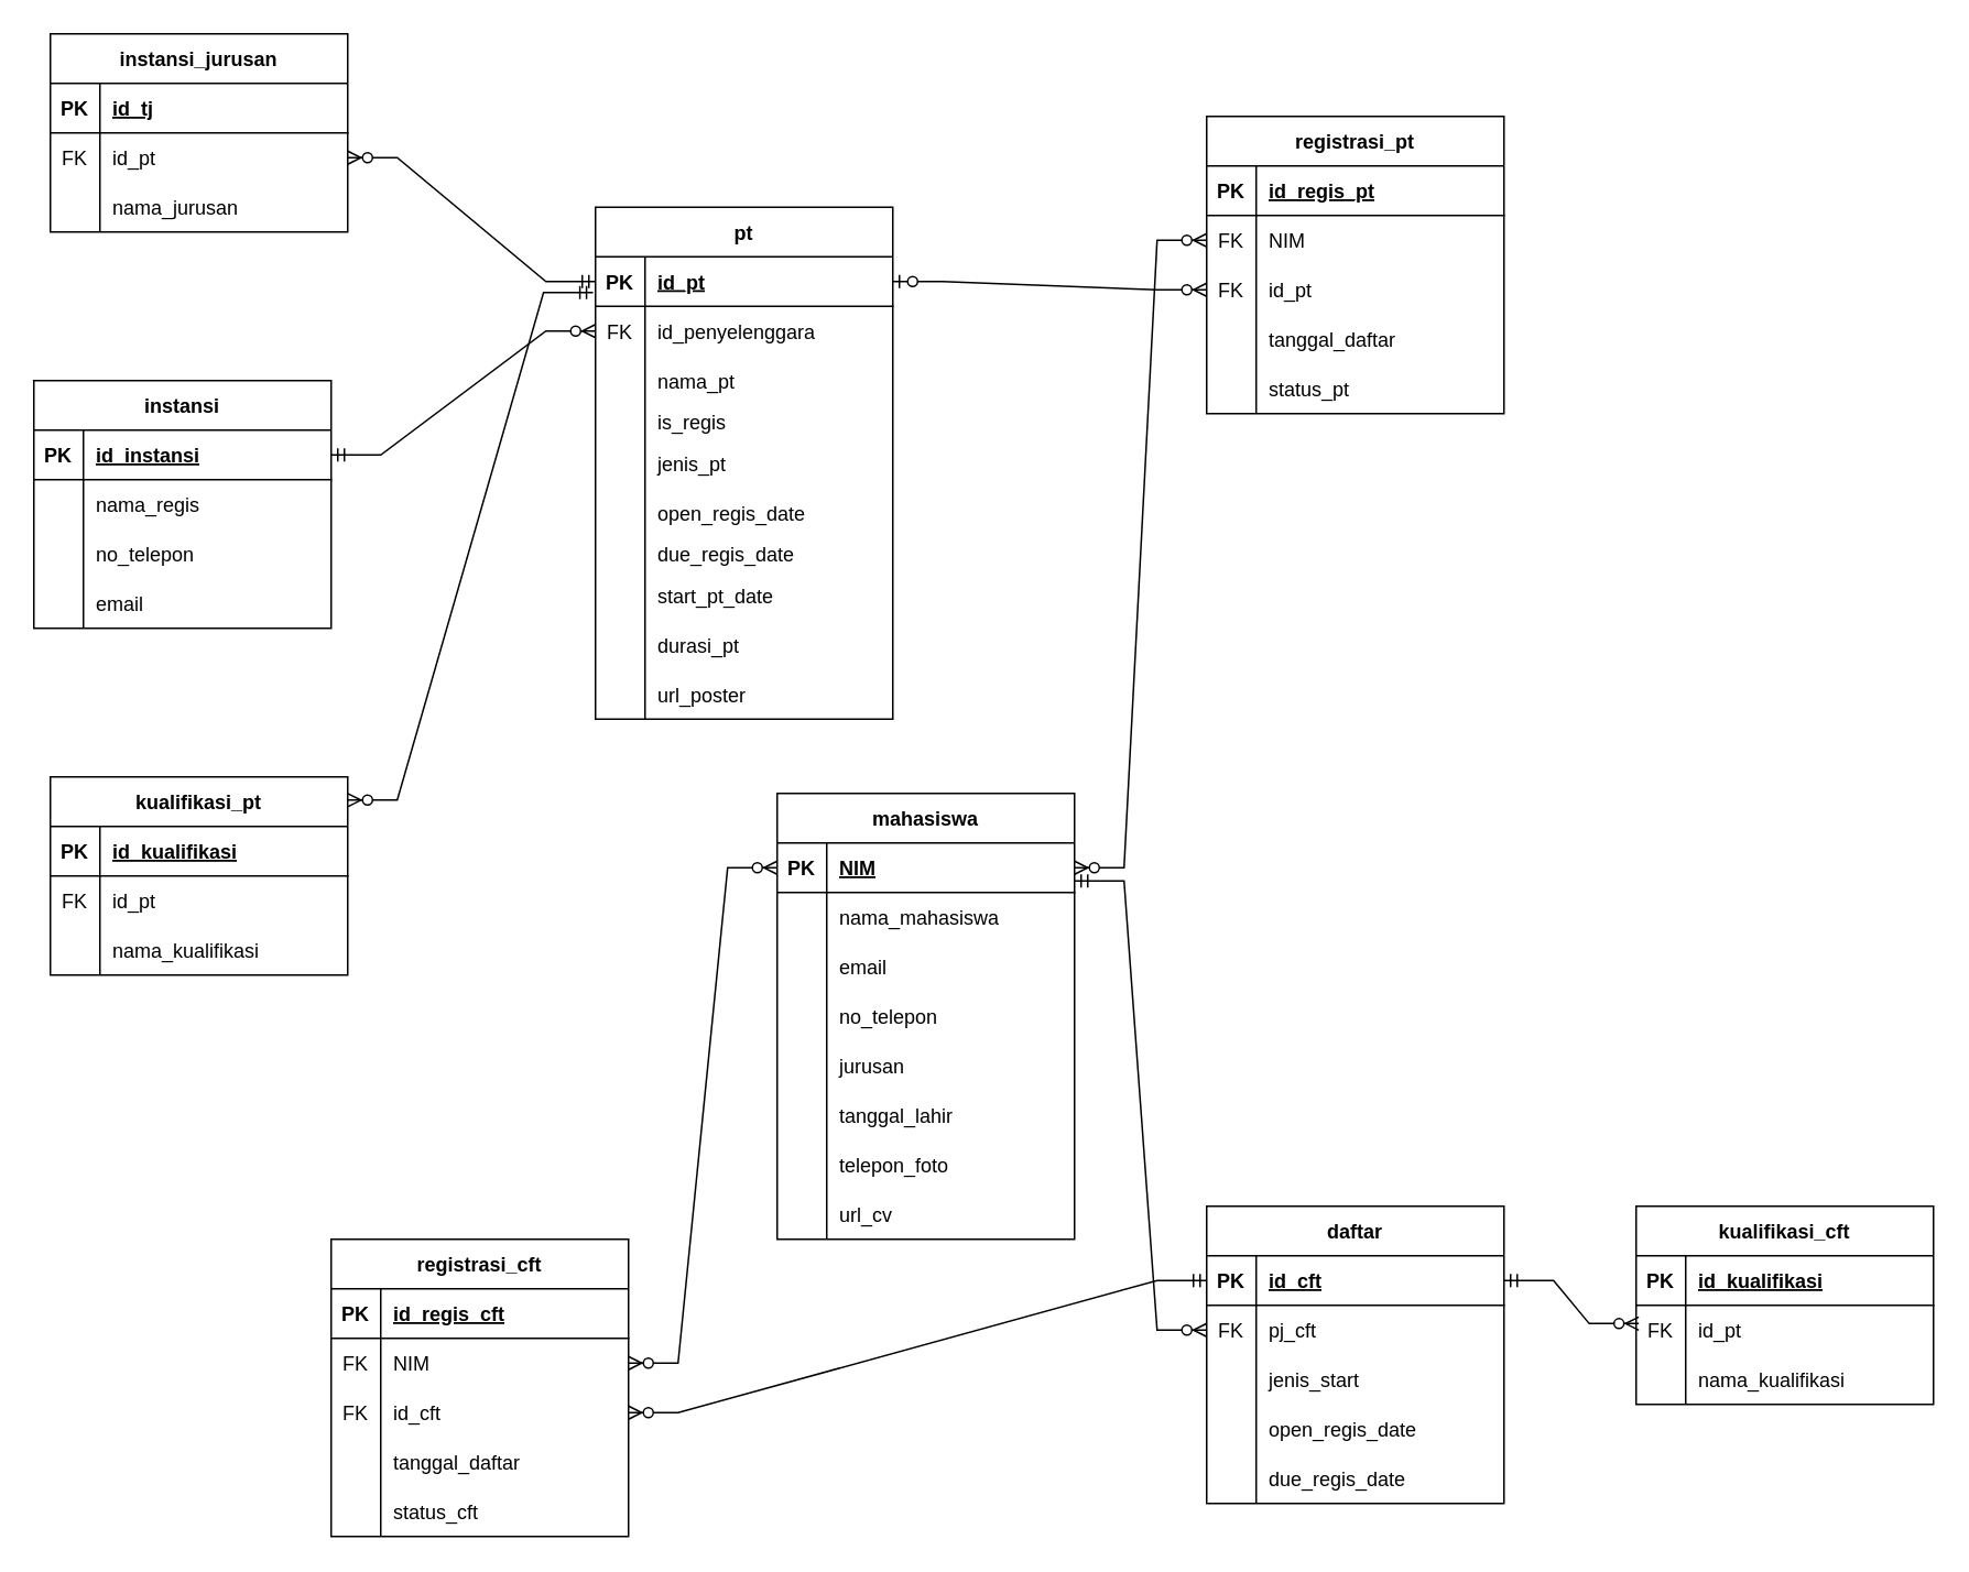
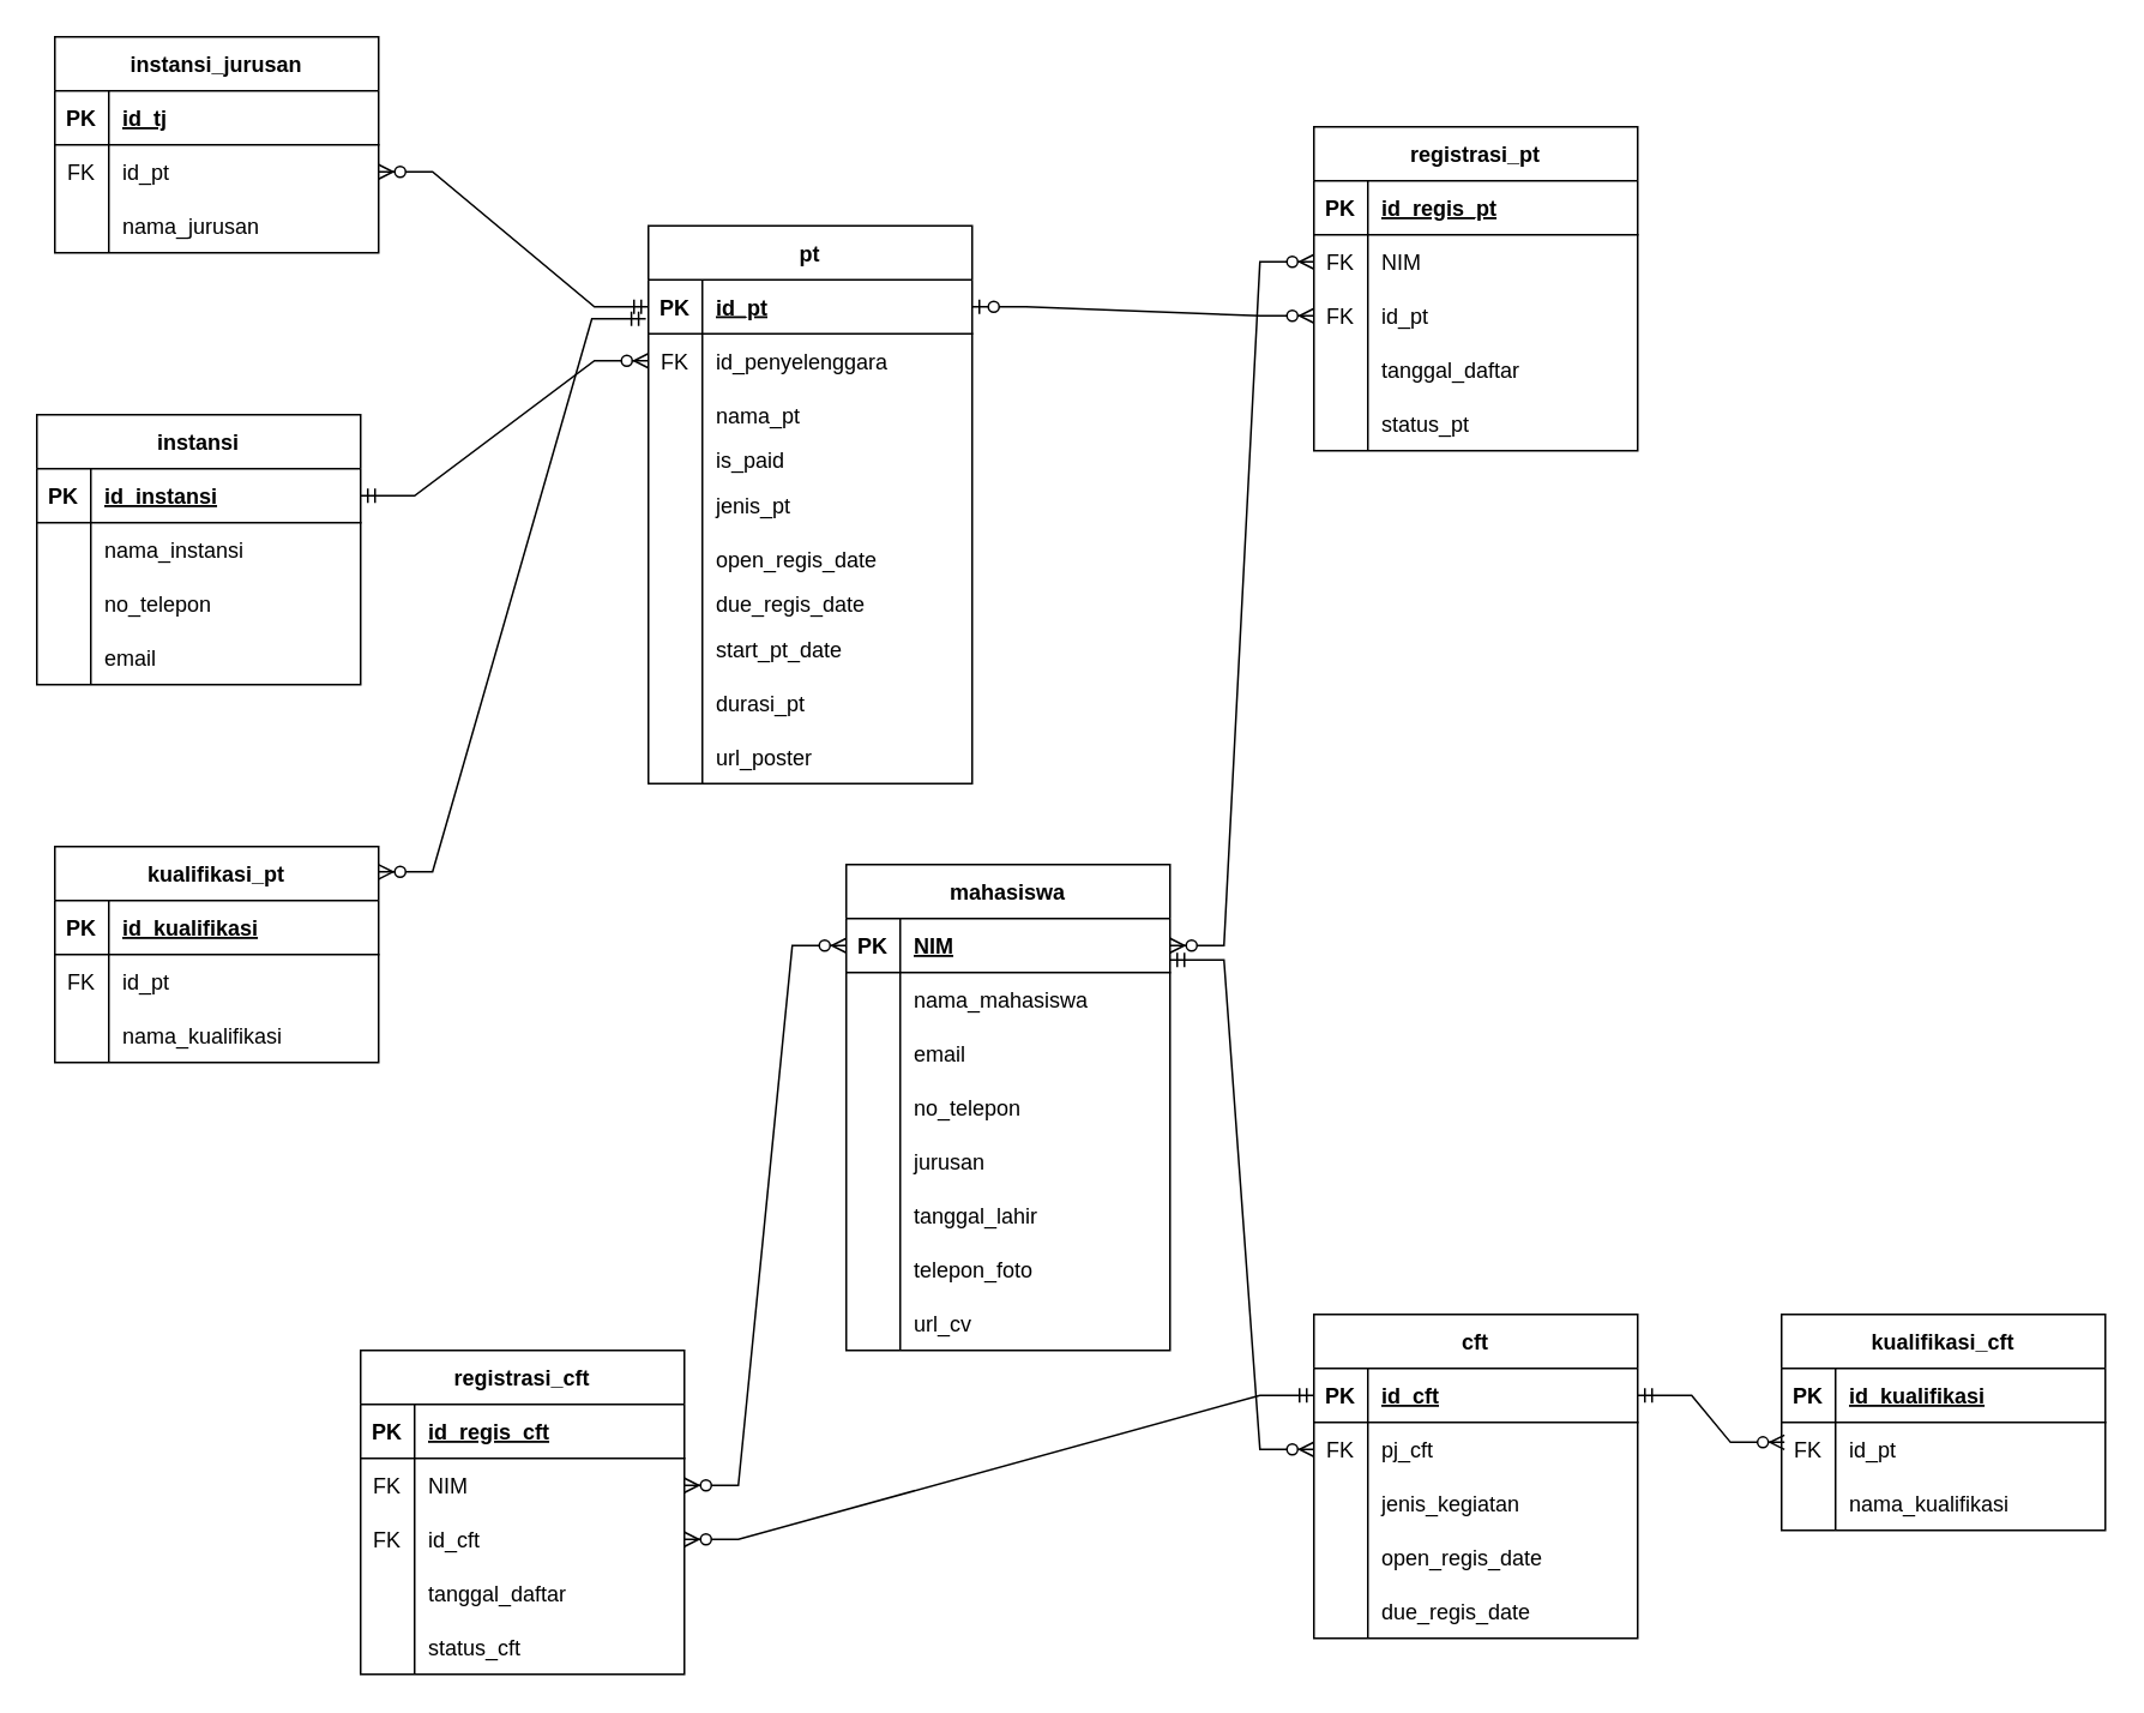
- <mxCell id="14" value="is_regis" style="shape=partialRectangle;connectable=0;fillColor=none;top=0;left=0;bottom=0;right=0;align=left;spacingLeft=6;overflow=hidden;" parent="12" vertex="1"><mxGeometry x="30" width="150" height="20" as="geometry"><mxRectangle width="150" height="20" as="alternateBounds" /></mxGeometry></mxCell>
+ <mxCell id="14" value="is_paid" style="shape=partialRectangle;connectable=0;fillColor=none;top=0;left=0;bottom=0;right=0;align=left;spacingLeft=6;overflow=hidden;" parent="12" vertex="1"><mxGeometry x="30" width="150" height="20" as="geometry"><mxRectangle width="150" height="20" as="alternateBounds" /></mxGeometry></mxCell>
- <mxCell id="136" value="nama_regis" style="shape=partialRectangle;connectable=0;fillColor=none;top=0;left=0;bottom=0;right=0;align=left;spacingLeft=6;overflow=hidden;" parent="134" vertex="1"><mxGeometry x="30" width="150" height="30" as="geometry"><mxRectangle width="150" height="30" as="alternateBounds" /></mxGeometry></mxCell>
+ <mxCell id="136" value="nama_instansi" style="shape=partialRectangle;connectable=0;fillColor=none;top=0;left=0;bottom=0;right=0;align=left;spacingLeft=6;overflow=hidden;" parent="134" vertex="1"><mxGeometry x="30" width="150" height="30" as="geometry"><mxRectangle width="150" height="30" as="alternateBounds" /></mxGeometry></mxCell>
- <mxCell id="98" value="daftar" style="shape=table;startSize=30;container=1;collapsible=1;childLayout=tableLayout;fixedRows=1;rowLines=0;fontStyle=1;align=center;resizeLast=1;" parent="1" vertex="1"><mxGeometry x="730" y="730" width="180" height="180" as="geometry" /></mxCell>
+ <mxCell id="98" value="cft" style="shape=table;startSize=30;container=1;collapsible=1;childLayout=tableLayout;fixedRows=1;rowLines=0;fontStyle=1;align=center;resizeLast=1;" parent="1" vertex="1"><mxGeometry x="730" y="730" width="180" height="180" as="geometry" /></mxCell>
- <mxCell id="107" value="jenis_start" style="shape=partialRectangle;connectable=0;fillColor=none;top=0;left=0;bottom=0;right=0;align=left;spacingLeft=6;overflow=hidden;" parent="105" vertex="1"><mxGeometry x="30" width="150" height="30" as="geometry"><mxRectangle width="150" height="30" as="alternateBounds" /></mxGeometry></mxCell>
+ <mxCell id="107" value="jenis_kegiatan" style="shape=partialRectangle;connectable=0;fillColor=none;top=0;left=0;bottom=0;right=0;align=left;spacingLeft=6;overflow=hidden;" parent="105" vertex="1"><mxGeometry x="30" width="150" height="30" as="geometry"><mxRectangle width="150" height="30" as="alternateBounds" /></mxGeometry></mxCell>
